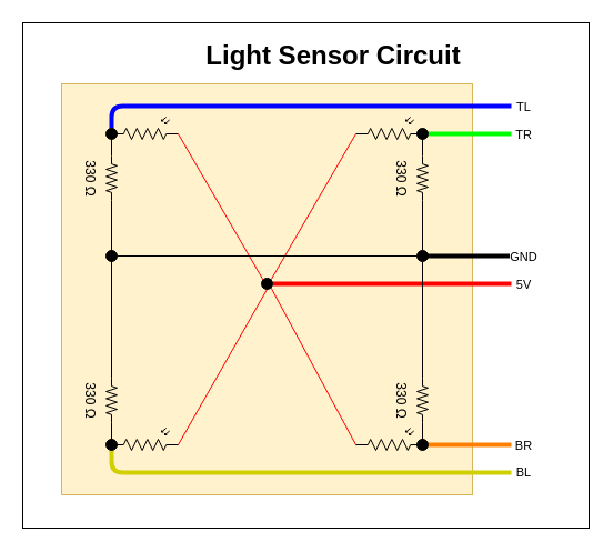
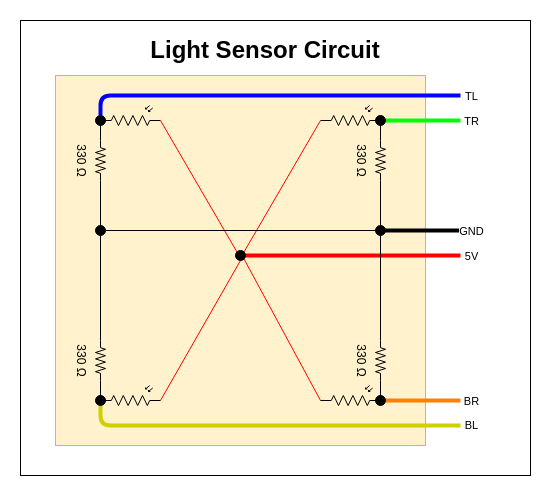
- <mxCell id="46" value="&lt;h1&gt;Light Sensor Circuit&lt;/h1&gt;" style="text;html=1;strokeColor=none;fillColor=none;align=center;verticalAlign=middle;whiteSpace=wrap;rounded=0;" parent="1" vertex="1"><mxGeometry x="175" y="35" width="250" height="30" as="geometry" /></mxCell>
+ <mxCell id="46" value="&lt;h1&gt;Light Sensor Circuit&lt;/h1&gt;" style="text;html=1;strokeColor=none;fillColor=none;align=center;verticalAlign=middle;whiteSpace=wrap;rounded=0;" parent="1" vertex="1"><mxGeometry x="140" y="35" width="250" height="30" as="geometry" /></mxCell>
